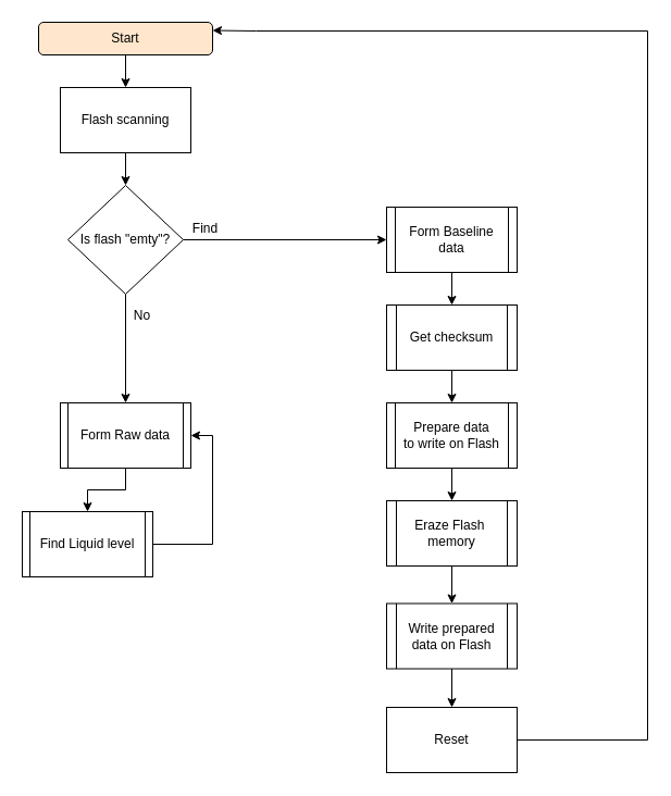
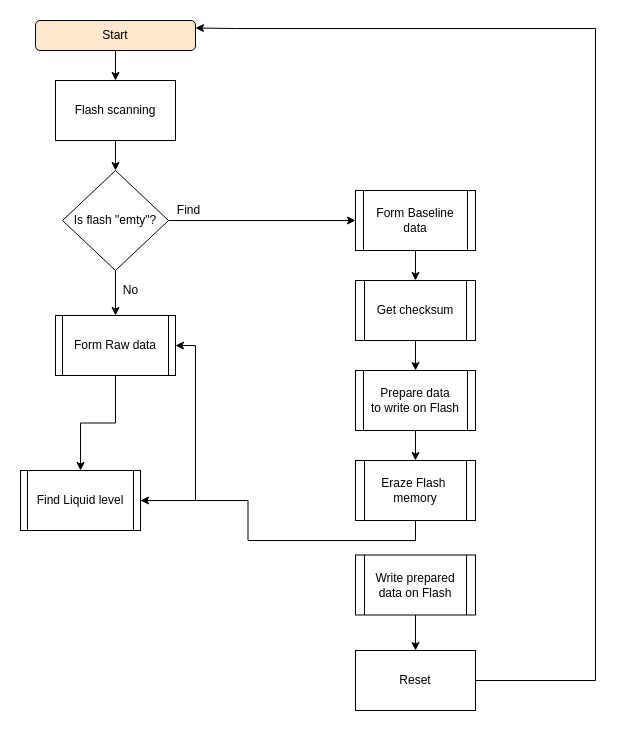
- <mxCell id="23" value="Form Raw data" style="shape=process;whiteSpace=wrap;html=1;backgroundOutline=1;size=0.058;" vertex="1" parent="1"><mxGeometry x="55" y="370" width="120" height="60" as="geometry" /></mxCell>
+ <mxCell id="23" value="Form Raw data" style="shape=process;whiteSpace=wrap;html=1;backgroundOutline=1;size=0.058;" vertex="1" parent="1"><mxGeometry x="55" y="315" width="120" height="60" as="geometry" /></mxCell>
- <mxCell id="17" style="edgeStyle=orthogonalEdgeStyle;rounded=0;orthogonalLoop=1;jettySize=auto;html=1;exitX=0.5;exitY=1;exitDx=0;exitDy=0;entryX=0.5;entryY=0;entryDx=0;entryDy=0;" edge="1" parent="1" source="18" target="20"><mxGeometry relative="1" as="geometry" /></mxCell>
+ <mxCell id="17" style="edgeStyle=orthogonalEdgeStyle;rounded=0;orthogonalLoop=1;jettySize=auto;html=1;exitX=0.5;exitY=1;exitDx=0;exitDy=0;" edge="1" parent="1" source="18" target="25"><mxGeometry relative="1" as="geometry" /></mxCell>
